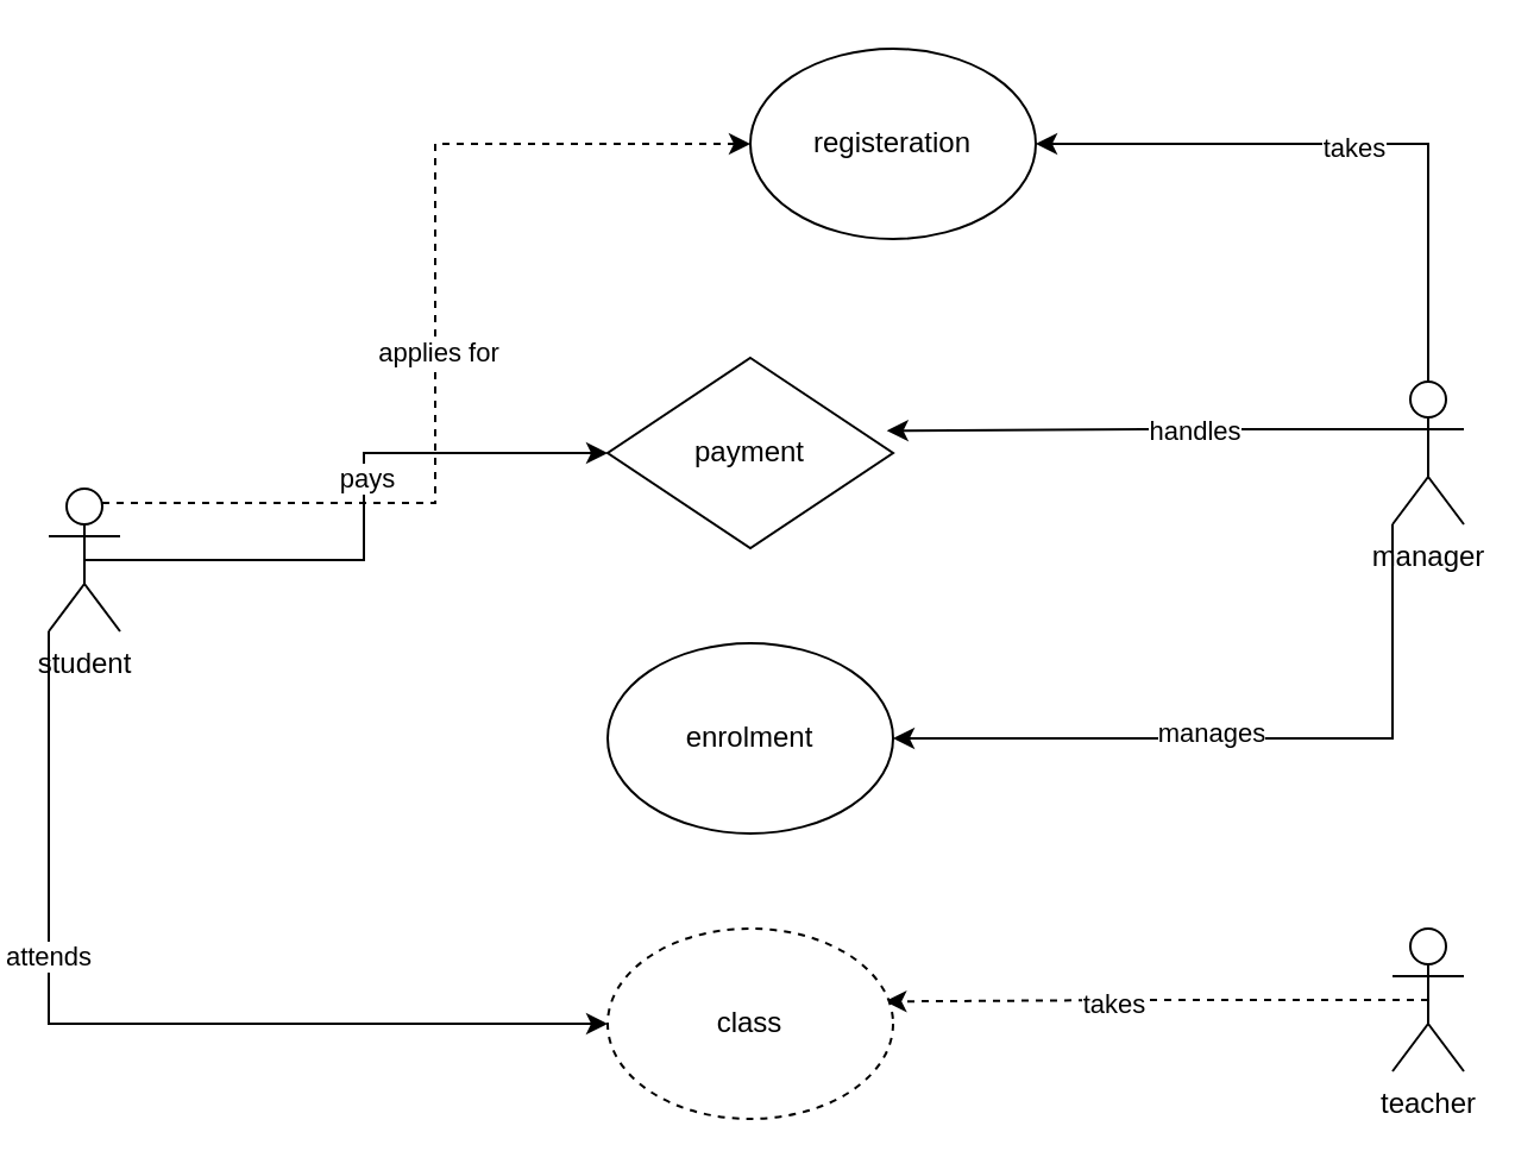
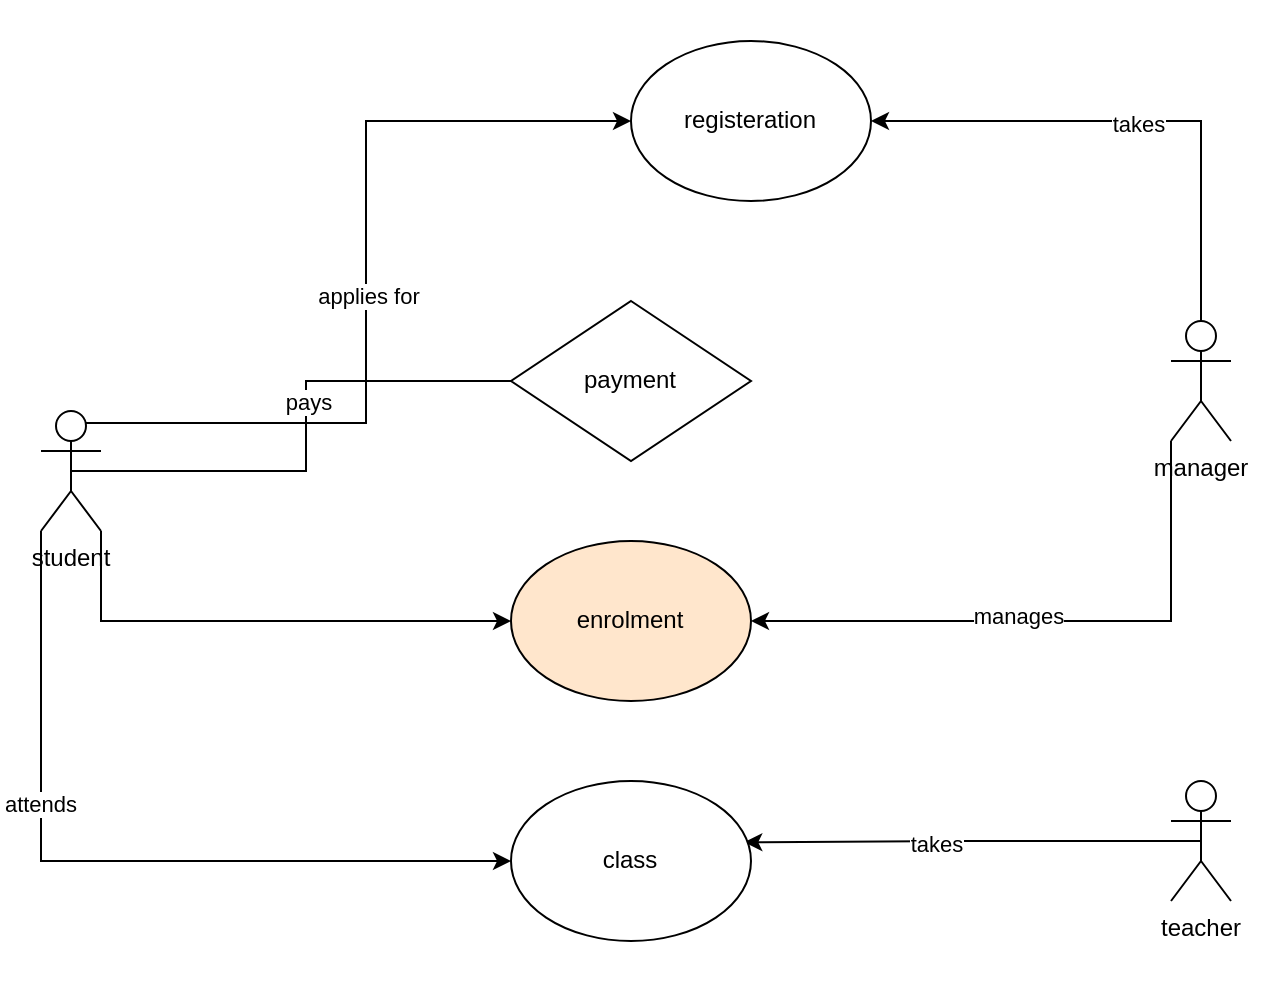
- <mxCell id="5" style="edgeStyle=orthogonalEdgeStyle;rounded=0;orthogonalLoop=1;jettySize=auto;html=1;exitX=0.75;exitY=0.1;exitDx=0;exitDy=0;exitPerimeter=0;entryX=0;entryY=0.5;entryDx=0;entryDy=0;dashed=1;" edge="1" parent="1" source="12" target="2"><mxGeometry relative="1" as="geometry" /></mxCell>
+ <mxCell id="5" style="edgeStyle=orthogonalEdgeStyle;rounded=0;orthogonalLoop=1;jettySize=auto;html=1;exitX=0.75;exitY=0.1;exitDx=0;exitDy=0;exitPerimeter=0;entryX=0;entryY=0.5;entryDx=0;entryDy=0;" edge="1" parent="1" source="12" target="2"><mxGeometry relative="1" as="geometry" /></mxCell>
- <mxCell id="15" style="edgeStyle=orthogonalEdgeStyle;rounded=0;orthogonalLoop=1;jettySize=auto;html=1;exitX=0;exitY=0.333;exitDx=0;exitDy=0;exitPerimeter=0;entryX=0.978;entryY=0.383;entryDx=0;entryDy=0;entryPerimeter=0;" edge="1" parent="1" source="19" target="3"><mxGeometry relative="1" as="geometry" /></mxCell>
- <mxCell id="16" value="handles" style="edgeLabel;html=1;align=center;verticalAlign=middle;resizable=0;points=[];" vertex="1" connectable="0" parent="15"><mxGeometry x="-0.209" y="1" relative="1" as="geometry"><mxPoint as="offset" /></mxGeometry></mxCell>
- <mxCell id="7" style="edgeStyle=orthogonalEdgeStyle;rounded=0;orthogonalLoop=1;jettySize=auto;html=1;exitX=0.5;exitY=0.5;exitDx=0;exitDy=0;exitPerimeter=0;entryX=0;entryY=0.5;entryDx=0;entryDy=0;" edge="1" parent="1" source="12" target="3"><mxGeometry relative="1" as="geometry" /></mxCell>
+ <mxCell id="7" style="edgeStyle=orthogonalEdgeStyle;rounded=0;orthogonalLoop=1;jettySize=auto;html=1;exitX=0.5;exitY=0.5;exitDx=0;exitDy=0;exitPerimeter=0;entryX=0;entryY=0.5;entryDx=0;entryDy=0;endArrow=none;" edge="1" parent="1" source="12" target="3"><mxGeometry relative="1" as="geometry" /></mxCell>
+ <mxCell id="9" style="edgeStyle=orthogonalEdgeStyle;rounded=0;orthogonalLoop=1;jettySize=auto;html=1;exitX=1;exitY=1;exitDx=0;exitDy=0;exitPerimeter=0;entryX=0;entryY=0.5;entryDx=0;entryDy=0;" edge="1" parent="1" source="12" target="4"><mxGeometry relative="1" as="geometry" /></mxCell>
- <mxCell id="4" value="enrolment" style="ellipse;whiteSpace=wrap;html=1;" vertex="1" parent="1"><mxGeometry x="255" y="270" width="120" height="80" as="geometry" /></mxCell>
+ <mxCell id="4" value="enrolment" style="ellipse;whiteSpace=wrap;html=1;fillColor=#ffe6cc;" vertex="1" parent="1"><mxGeometry x="255" y="270" width="120" height="80" as="geometry" /></mxCell>
- <mxCell id="20" style="edgeStyle=orthogonalEdgeStyle;rounded=0;orthogonalLoop=1;jettySize=auto;html=1;exitX=0.5;exitY=0.5;exitDx=0;exitDy=0;exitPerimeter=0;entryX=0.972;entryY=0.383;entryDx=0;entryDy=0;entryPerimeter=0;dashed=1;" edge="1" parent="1" source="22" target="23"><mxGeometry relative="1" as="geometry" /></mxCell>
+ <mxCell id="20" style="edgeStyle=orthogonalEdgeStyle;rounded=0;orthogonalLoop=1;jettySize=auto;html=1;exitX=0.5;exitY=0.5;exitDx=0;exitDy=0;exitPerimeter=0;entryX=0.972;entryY=0.383;entryDx=0;entryDy=0;entryPerimeter=0;" edge="1" parent="1" source="22" target="23"><mxGeometry relative="1" as="geometry" /></mxCell>
- <mxCell id="23" value="class" style="ellipse;whiteSpace=wrap;html=1;dashed=1;" vertex="1" parent="1"><mxGeometry x="255" y="390" width="120" height="80" as="geometry" /></mxCell>
+ <mxCell id="23" value="class" style="ellipse;whiteSpace=wrap;html=1;" vertex="1" parent="1"><mxGeometry x="255" y="390" width="120" height="80" as="geometry" /></mxCell>
